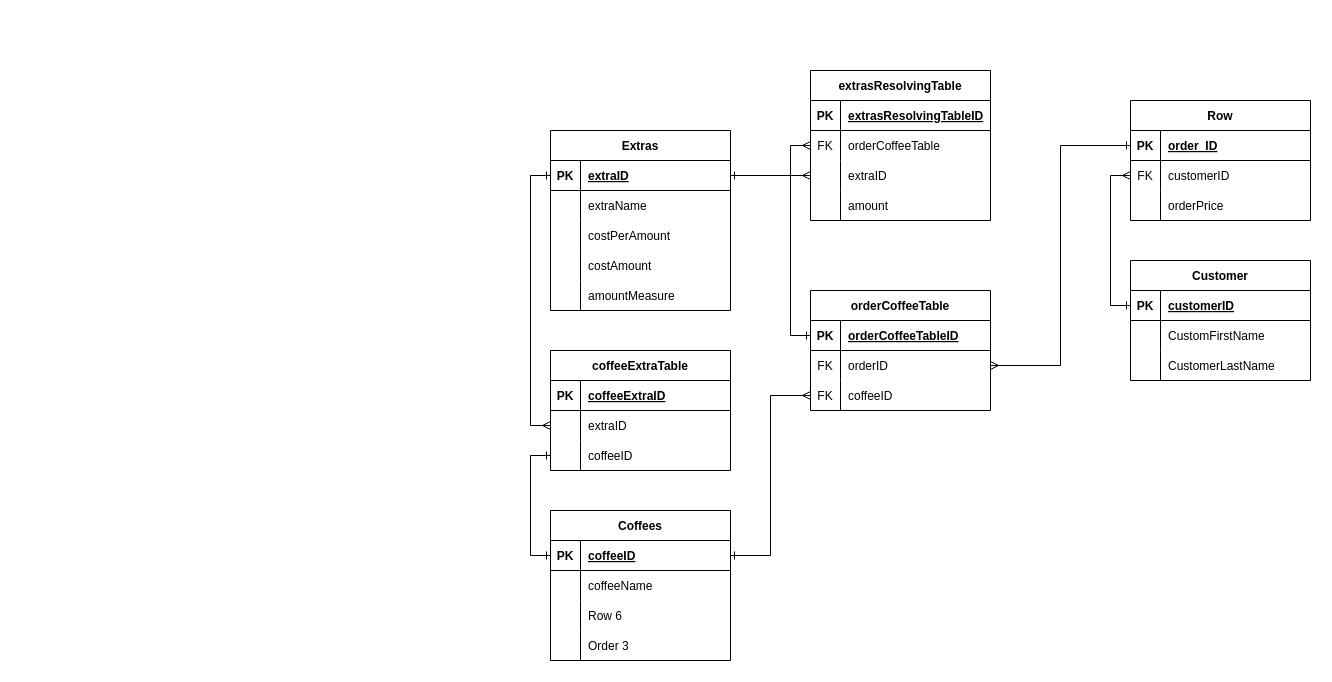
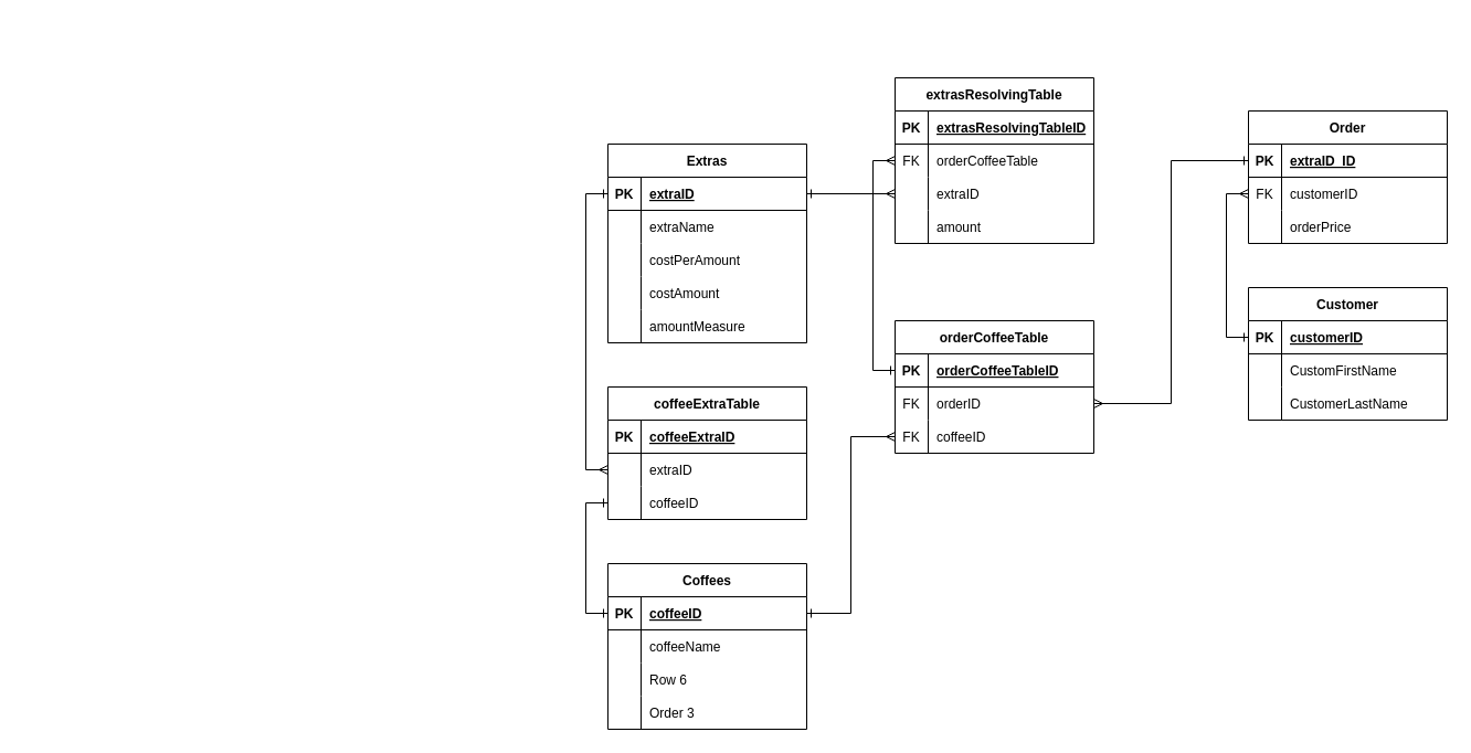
- <mxCell id="2" value="Row" style="shape=table;startSize=30;container=1;collapsible=1;childLayout=tableLayout;fixedRows=1;rowLines=0;fontStyle=1;align=center;resizeLast=1;" vertex="1" parent="1"><mxGeometry x="1130" y="100" width="180" height="120" as="geometry" /></mxCell>
+ <mxCell id="2" value="Order" style="shape=table;startSize=30;container=1;collapsible=1;childLayout=tableLayout;fixedRows=1;rowLines=0;fontStyle=1;align=center;resizeLast=1;" vertex="1" parent="1"><mxGeometry x="1130" y="100" width="180" height="120" as="geometry" /></mxCell>
- <mxCell id="5" value="order_ID" style="shape=partialRectangle;connectable=0;fillColor=none;top=0;left=0;bottom=0;right=0;align=left;spacingLeft=6;fontStyle=5;overflow=hidden;" vertex="1" parent="3"><mxGeometry x="30" width="150" height="30" as="geometry"><mxRectangle width="150" height="30" as="alternateBounds" /></mxGeometry></mxCell>
+ <mxCell id="5" value="extraID_ID" style="shape=partialRectangle;connectable=0;fillColor=none;top=0;left=0;bottom=0;right=0;align=left;spacingLeft=6;fontStyle=5;overflow=hidden;" vertex="1" parent="3"><mxGeometry x="30" width="150" height="30" as="geometry"><mxRectangle width="150" height="30" as="alternateBounds" /></mxGeometry></mxCell>
